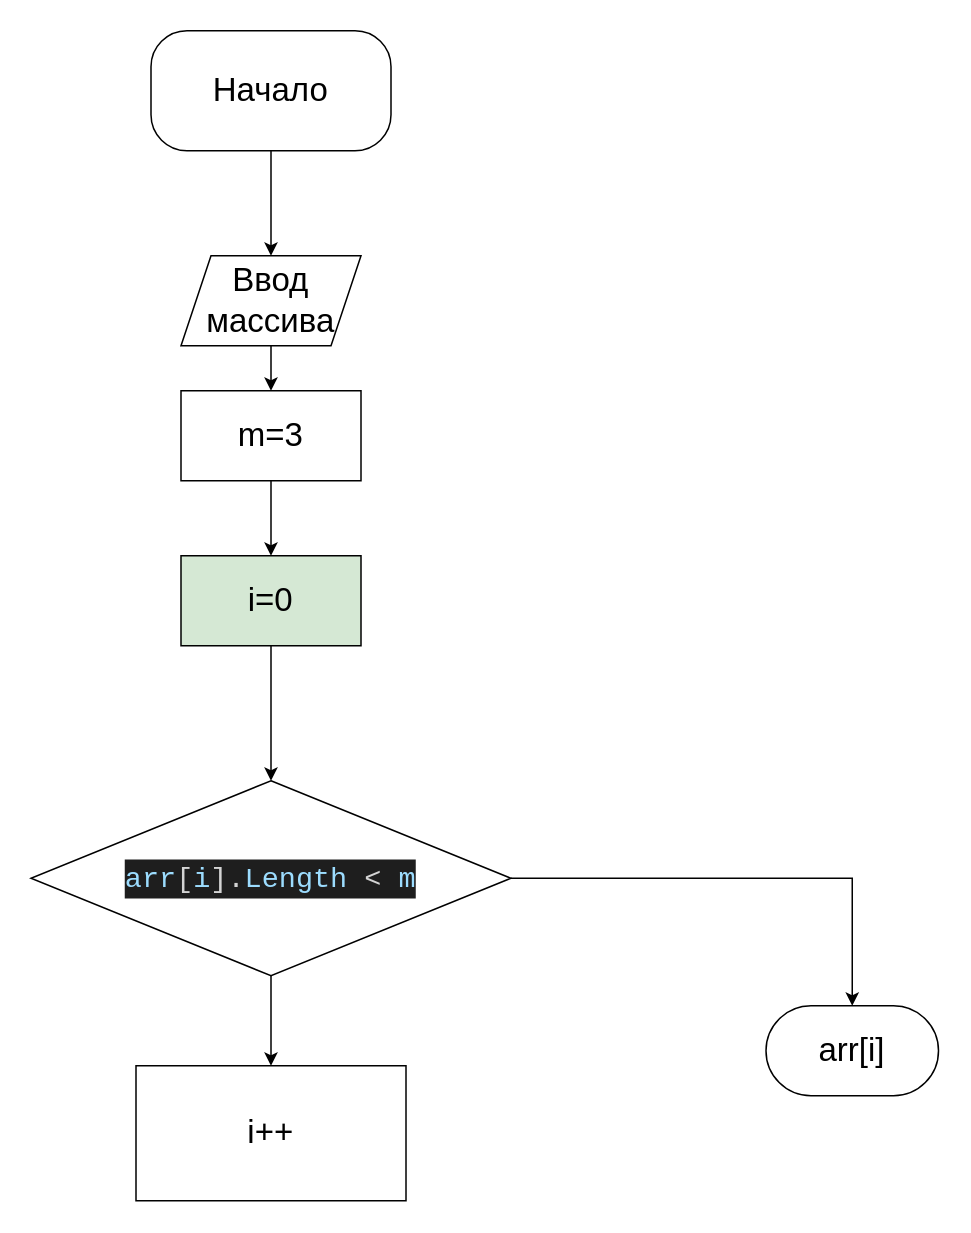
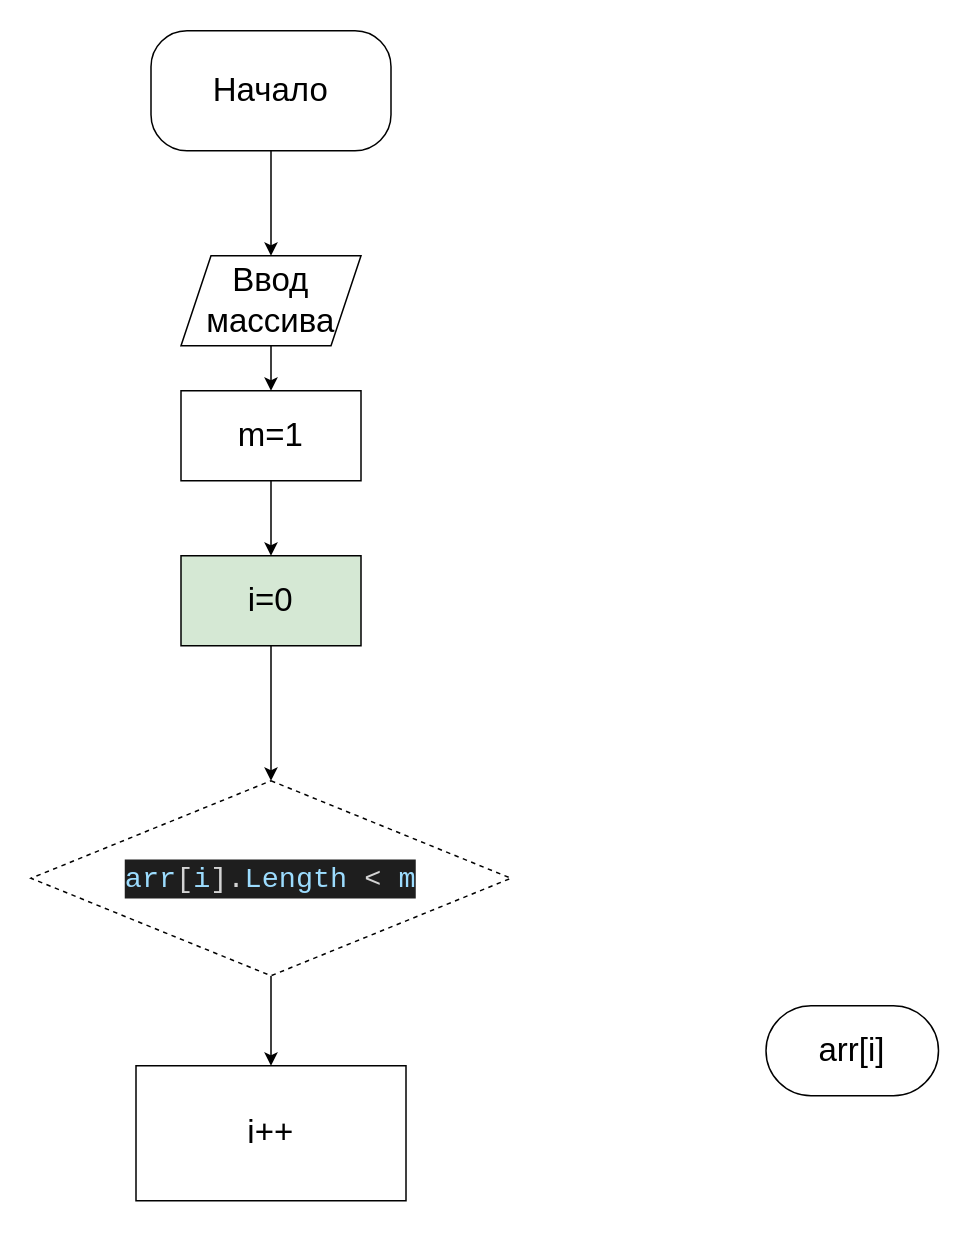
- <mxCell id="14" value="m=3" style="rounded=0;whiteSpace=wrap;html=1;fontSize=22;" vertex="1" parent="1"><mxGeometry x="120" y="260" width="120" height="60" as="geometry" /></mxCell>
+ <mxCell id="14" value="m=1" style="rounded=0;whiteSpace=wrap;html=1;fontSize=22;" vertex="1" parent="1"><mxGeometry x="120" y="260" width="120" height="60" as="geometry" /></mxCell>
- <mxCell id="10" value="&lt;div style=&quot;color: rgb(212, 212, 212); background-color: rgb(30, 30, 30); font-family: Consolas, &amp;quot;Courier New&amp;quot;, monospace; font-size: 19px; line-height: 26px;&quot;&gt;&lt;span style=&quot;color: #9cdcfe;&quot;&gt;arr&lt;/span&gt;[&lt;span style=&quot;color: #9cdcfe;&quot;&gt;i&lt;/span&gt;].&lt;span style=&quot;color: #9cdcfe;&quot;&gt;Length&lt;/span&gt; &amp;lt; &lt;span style=&quot;color: #9cdcfe;&quot;&gt;m&lt;/span&gt;&lt;/div&gt;" style="rhombus;whiteSpace=wrap;html=1;fontSize=22;" vertex="1" parent="1"><mxGeometry x="20" y="520" width="320" height="130" as="geometry" /></mxCell>
+ <mxCell id="10" value="&lt;div style=&quot;color: rgb(212, 212, 212); background-color: rgb(30, 30, 30); font-family: Consolas, &amp;quot;Courier New&amp;quot;, monospace; font-size: 19px; line-height: 26px;&quot;&gt;&lt;span style=&quot;color: #9cdcfe;&quot;&gt;arr&lt;/span&gt;[&lt;span style=&quot;color: #9cdcfe;&quot;&gt;i&lt;/span&gt;].&lt;span style=&quot;color: #9cdcfe;&quot;&gt;Length&lt;/span&gt; &amp;lt; &lt;span style=&quot;color: #9cdcfe;&quot;&gt;m&lt;/span&gt;&lt;/div&gt;" style="rhombus;whiteSpace=wrap;html=1;fontSize=22;dashed=1;" vertex="1" parent="1"><mxGeometry x="20" y="520" width="320" height="130" as="geometry" /></mxCell>
- <mxCell id="9" style="edgeStyle=orthogonalEdgeStyle;rounded=0;orthogonalLoop=1;jettySize=auto;html=1;exitX=1;exitY=0.5;exitDx=0;exitDy=0;fontSize=22;" edge="1" parent="1" source="10" target="12"><mxGeometry relative="1" as="geometry"><mxPoint x="590" y="690" as="targetPoint" /></mxGeometry></mxCell>
